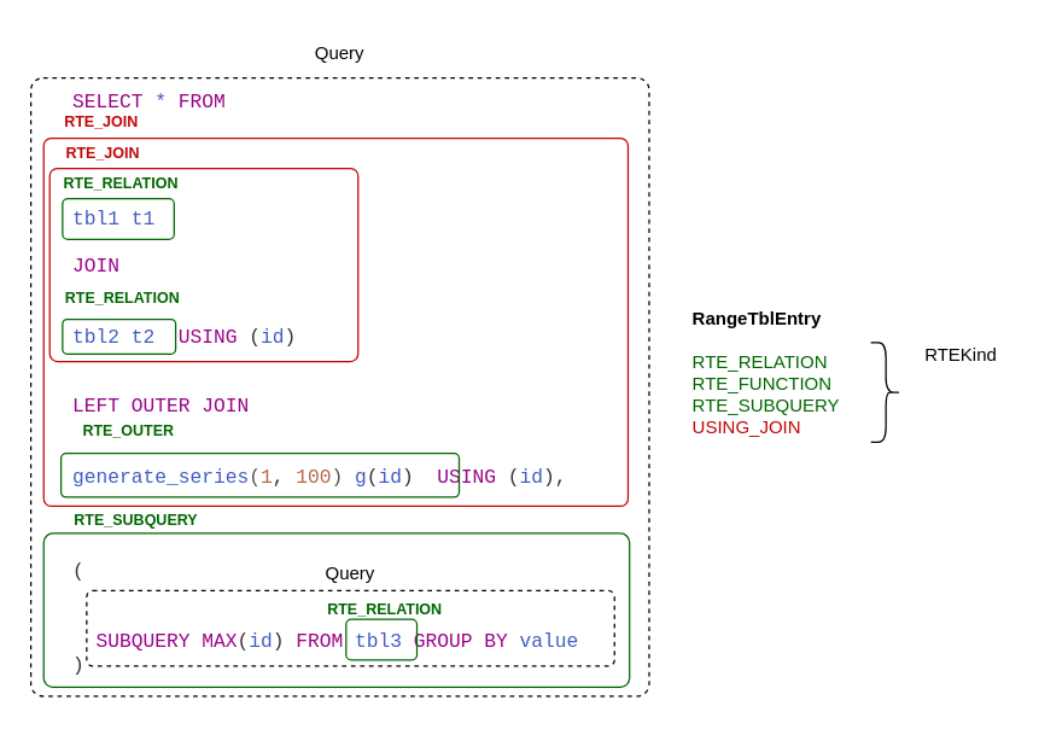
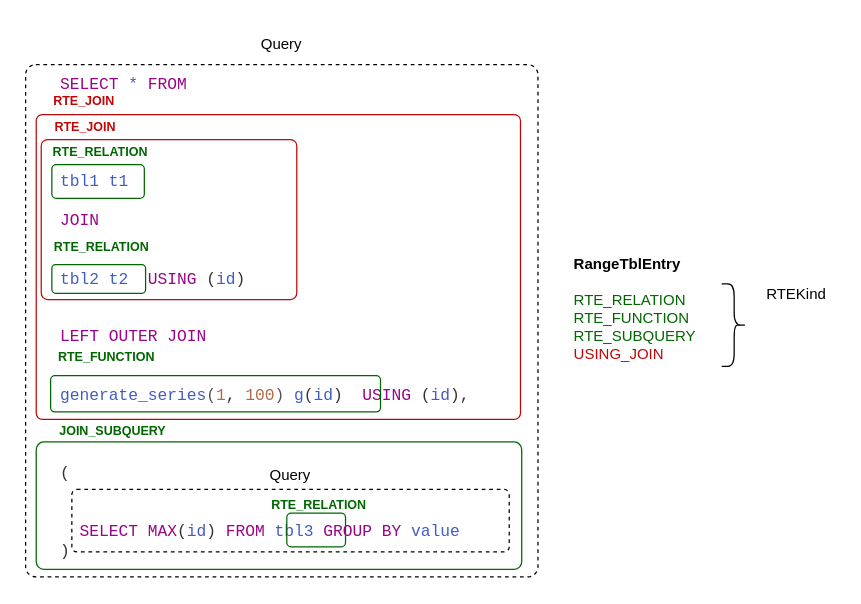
- <mxCell id="2" value="&lt;div style=&quot;font-size: 13px;&quot;&gt;&lt;span style=&quot;background-color: initial; font-size: 13px;&quot;&gt;&lt;font style=&quot;font-size: 13px;&quot; color=&quot;#990488&quot;&gt;SELECT&lt;/font&gt;&amp;nbsp;&lt;font style=&quot;font-size: 13px;&quot; color=&quot;#425dc0&quot;&gt;*&lt;/font&gt;&lt;font style=&quot;font-size: 13px;&quot; color=&quot;#990488&quot;&gt;&amp;nbsp;FROM&lt;/font&gt;&lt;/span&gt;&lt;/div&gt;&lt;div style=&quot;font-size: 13px;&quot;&gt;&lt;span style=&quot;background-color: initial; font-size: 13px;&quot;&gt;&amp;nbsp;&lt;/span&gt;&lt;/div&gt;&lt;div style=&quot;font-size: 13px;&quot;&gt;&lt;span style=&quot;background-color: initial; font-size: 13px;&quot;&gt;&lt;font style=&quot;font-size: 13px;&quot; color=&quot;#425dc0&quot;&gt;&lt;br style=&quot;font-size: 13px;&quot;&gt;&lt;/font&gt;&lt;/span&gt;&lt;/div&gt;&lt;div style=&quot;font-size: 13px;&quot;&gt;&lt;span style=&quot;background-color: initial; font-size: 13px;&quot;&gt;&lt;font style=&quot;font-size: 13px;&quot; color=&quot;#425dc0&quot;&gt;&lt;br style=&quot;font-size: 13px;&quot;&gt;&lt;/font&gt;&lt;/span&gt;&lt;/div&gt;&lt;div style=&quot;font-size: 13px;&quot;&gt;&lt;span style=&quot;background-color: initial; font-size: 13px;&quot;&gt;&lt;font style=&quot;font-size: 13px;&quot; color=&quot;#425dc0&quot;&gt;&lt;br style=&quot;font-size: 13px;&quot;&gt;&lt;/font&gt;&lt;/span&gt;&lt;/div&gt;&lt;div style=&quot;font-size: 13px;&quot;&gt;&lt;span style=&quot;background-color: initial; font-size: 13px;&quot;&gt;&lt;font style=&quot;font-size: 13px;&quot; color=&quot;#425dc0&quot;&gt;tbl1 t1&lt;/font&gt;&lt;font style=&quot;font-size: 13px;&quot; color=&quot;#990488&quot;&gt;&amp;nbsp;&lt;/font&gt;&lt;/span&gt;&lt;/div&gt;&lt;div style=&quot;font-size: 13px;&quot;&gt;&lt;span style=&quot;background-color: initial; color: rgb(153, 4, 136); font-size: 13px;&quot;&gt;&lt;br style=&quot;font-size: 13px;&quot;&gt;&lt;/span&gt;&lt;/div&gt;&lt;div style=&quot;font-size: 13px;&quot;&gt;&lt;span style=&quot;background-color: initial; color: rgb(153, 4, 136); font-size: 13px;&quot;&gt;JOIN&amp;nbsp;&lt;/span&gt;&lt;/div&gt;&lt;div style=&quot;font-size: 13px;&quot;&gt;&lt;span style=&quot;background-color: initial; color: rgb(66, 93, 192); font-size: 13px;&quot;&gt;&lt;br style=&quot;font-size: 13px;&quot;&gt;&lt;/span&gt;&lt;/div&gt;&lt;div style=&quot;font-size: 13px;&quot;&gt;&lt;span style=&quot;background-color: initial; color: rgb(66, 93, 192); font-size: 13px;&quot;&gt;&lt;br&gt;&lt;/span&gt;&lt;/div&gt;&lt;div style=&quot;font-size: 13px;&quot;&gt;&lt;span style=&quot;background-color: initial; color: rgb(66, 93, 192); font-size: 13px;&quot;&gt;tbl2 t2&amp;nbsp;&amp;nbsp;&lt;/span&gt;&lt;font style=&quot;background-color: initial; font-size: 13px;&quot; color=&quot;#990488&quot;&gt;USING&lt;/font&gt;&lt;span style=&quot;background-color: initial; color: rgb(66, 93, 192); font-size: 13px;&quot;&gt;&amp;nbsp;&lt;/span&gt;&lt;font style=&quot;background-color: initial; color: rgb(51, 51, 51); font-size: 13px;&quot; color=&quot;#333333&quot;&gt;(&lt;/font&gt;&lt;font style=&quot;background-color: initial; font-size: 13px;&quot; color=&quot;#425dc0&quot;&gt;id&lt;/font&gt;&lt;font style=&quot;background-color: initial; color: rgb(51, 51, 51); font-size: 13px;&quot; color=&quot;#333333&quot;&gt;)&lt;/font&gt;&lt;br style=&quot;font-size: 13px;&quot;&gt;&lt;/div&gt;&lt;div style=&quot;color: rgb(51, 51, 51); font-size: 13px;&quot;&gt;&lt;font style=&quot;font-size: 13px;&quot; color=&quot;#333333&quot;&gt;&lt;br style=&quot;font-size: 13px;&quot;&gt;&lt;/font&gt;&lt;/div&gt;&lt;div style=&quot;font-size: 13px;&quot;&gt;&lt;br style=&quot;font-size: 13px;&quot;&gt;&lt;/div&gt;&lt;div style=&quot;font-size: 13px;&quot;&gt;&lt;font style=&quot;font-size: 13px;&quot; color=&quot;#990488&quot;&gt;LEFT OUTER JOIN&lt;/font&gt;&lt;/div&gt;&lt;div style=&quot;font-size: 13px;&quot;&gt;&lt;font style=&quot;font-size: 13px;&quot; color=&quot;#990488&quot;&gt;&lt;br&gt;&lt;/font&gt;&lt;/div&gt;&lt;div style=&quot;font-size: 13px;&quot;&gt;&lt;font style=&quot;font-size: 13px;&quot; color=&quot;#425dc0&quot;&gt;&lt;br style=&quot;font-size: 13px;&quot;&gt;&lt;/font&gt;&lt;/div&gt;&lt;div style=&quot;font-size: 13px;&quot;&gt;&lt;font style=&quot;font-size: 13px;&quot; color=&quot;#425dc0&quot;&gt;generate_series&lt;/font&gt;&lt;font style=&quot;font-size: 13px;&quot; color=&quot;#545454&quot;&gt;(&lt;/font&gt;&lt;font style=&quot;font-size: 13px;&quot; color=&quot;#b36844&quot;&gt;1&lt;/font&gt;&lt;font style=&quot;font-size: 13px;&quot; color=&quot;#313131&quot;&gt;,&lt;/font&gt;&lt;font style=&quot;font-size: 13px;&quot; color=&quot;#990488&quot;&gt; &lt;/font&gt;&lt;font style=&quot;font-size: 13px;&quot; color=&quot;#b36844&quot;&gt;100&lt;/font&gt;&lt;font style=&quot;font-size: 13px;&quot; color=&quot;#545454&quot;&gt;)&lt;/font&gt;&lt;font style=&quot;font-size: 13px;&quot; color=&quot;#990488&quot;&gt; &lt;/font&gt;&lt;font style=&quot;font-size: 13px;&quot; color=&quot;#425dc0&quot;&gt;g&lt;/font&gt;&lt;font style=&quot;background-color: initial; color: rgb(51, 51, 51); font-size: 13px;&quot; color=&quot;#333333&quot;&gt;(&lt;/font&gt;&lt;font style=&quot;background-color: initial; font-size: 13px;&quot; color=&quot;#425dc0&quot;&gt;id&lt;/font&gt;&lt;font style=&quot;background-color: initial; color: rgb(51, 51, 51); font-size: 13px;&quot; color=&quot;#333333&quot;&gt;)&amp;nbsp;&amp;nbsp;&lt;/font&gt;&lt;font style=&quot;background-color: initial;&quot; color=&quot;#990488&quot;&gt;USING&amp;nbsp;&lt;/font&gt;&lt;font style=&quot;background-color: initial; color: rgb(51, 51, 51);&quot; color=&quot;#333333&quot;&gt;(&lt;/font&gt;&lt;font style=&quot;background-color: initial;&quot; color=&quot;#425dc0&quot;&gt;id&lt;/font&gt;&lt;font style=&quot;background-color: initial; color: rgb(51, 51, 51);&quot; color=&quot;#333333&quot;&gt;),&lt;/font&gt;&lt;/div&gt;&lt;div style=&quot;color: rgb(51, 51, 51); font-size: 13px;&quot;&gt;&lt;br&gt;&lt;/div&gt;&lt;div style=&quot;color: rgb(51, 51, 51); font-size: 13px;&quot;&gt;&lt;br&gt;&lt;/div&gt;&lt;div style=&quot;color: rgb(51, 51, 51); font-size: 13px;&quot;&gt;&lt;br&gt;&lt;/div&gt;&lt;font style=&quot;font-size: 13px;&quot; color=&quot;#333333&quot;&gt;(&lt;/font&gt;&lt;div&gt;&lt;font style=&quot;background-color: initial; font-size: 13px;&quot; color=&quot;#990488&quot;&gt;&lt;br&gt;&lt;/font&gt;&lt;/div&gt;&lt;div&gt;&lt;font style=&quot;background-color: initial; font-size: 13px;&quot; color=&quot;#990488&quot;&gt;&lt;br&gt;&lt;/font&gt;&lt;/div&gt;&lt;div&gt;&lt;font style=&quot;background-color: initial; font-size: 13px;&quot; color=&quot;#990488&quot;&gt;&amp;nbsp; SUBQUERY&lt;/font&gt;&lt;span style=&quot;background-color: initial; font-size: 13px;&quot;&gt; &lt;/span&gt;&lt;font style=&quot;background-color: initial; font-size: 13px;&quot; color=&quot;#990488&quot;&gt;MAX&lt;/font&gt;&lt;font style=&quot;background-color: initial; font-size: 13px;&quot; color=&quot;#333333&quot;&gt;(&lt;/font&gt;&lt;font style=&quot;background-color: initial; font-size: 13px;&quot; color=&quot;#425dc0&quot;&gt;id&lt;/font&gt;&lt;font style=&quot;background-color: initial; font-size: 13px;&quot; color=&quot;#333333&quot;&gt;)&lt;/font&gt;&lt;span style=&quot;background-color: initial; font-size: 13px;&quot;&gt;&amp;nbsp;&lt;/span&gt;&lt;font style=&quot;background-color: initial; font-size: 13px;&quot; color=&quot;#990488&quot;&gt;FROM&lt;/font&gt;&lt;span style=&quot;background-color: initial; font-size: 13px;&quot;&gt; &lt;/span&gt;&lt;font style=&quot;background-color: initial; font-size: 13px;&quot; color=&quot;#425dc0&quot;&gt;tbl3&lt;/font&gt;&lt;span style=&quot;background-color: initial; font-size: 13px;&quot;&gt;&amp;nbsp;&lt;/span&gt;&lt;font style=&quot;background-color: initial; font-size: 13px;&quot; color=&quot;#990488&quot;&gt;GROUP BY&lt;/font&gt;&lt;font style=&quot;background-color: initial; font-size: 13px;&quot; color=&quot;#425dc0&quot;&gt; value&lt;/font&gt;&lt;/div&gt;&lt;div&gt;&lt;span style=&quot;background-color: initial; color: rgb(51, 51, 51);&quot;&gt;)&lt;/span&gt;&lt;br&gt;&lt;/div&gt;" style="text;html=1;align=left;verticalAlign=middle;whiteSpace=wrap;rounded=0;fontFamily=Courier New;shadow=0;horizontal=1;spacing=2;fontSize=13;" parent="1" vertex="1"><mxGeometry x="46" y="50" width="391" height="407" as="geometry" /></mxCell>
+ <mxCell id="2" value="&lt;div style=&quot;font-size: 13px;&quot;&gt;&lt;span style=&quot;background-color: initial; font-size: 13px;&quot;&gt;&lt;font style=&quot;font-size: 13px;&quot; color=&quot;#990488&quot;&gt;SELECT&lt;/font&gt;&amp;nbsp;&lt;font style=&quot;font-size: 13px;&quot; color=&quot;#425dc0&quot;&gt;*&lt;/font&gt;&lt;font style=&quot;font-size: 13px;&quot; color=&quot;#990488&quot;&gt;&amp;nbsp;FROM&lt;/font&gt;&lt;/span&gt;&lt;/div&gt;&lt;div style=&quot;font-size: 13px;&quot;&gt;&lt;span style=&quot;background-color: initial; font-size: 13px;&quot;&gt;&amp;nbsp;&lt;/span&gt;&lt;/div&gt;&lt;div style=&quot;font-size: 13px;&quot;&gt;&lt;span style=&quot;background-color: initial; font-size: 13px;&quot;&gt;&lt;font style=&quot;font-size: 13px;&quot; color=&quot;#425dc0&quot;&gt;&lt;br style=&quot;font-size: 13px;&quot;&gt;&lt;/font&gt;&lt;/span&gt;&lt;/div&gt;&lt;div style=&quot;font-size: 13px;&quot;&gt;&lt;span style=&quot;background-color: initial; font-size: 13px;&quot;&gt;&lt;font style=&quot;font-size: 13px;&quot; color=&quot;#425dc0&quot;&gt;&lt;br style=&quot;font-size: 13px;&quot;&gt;&lt;/font&gt;&lt;/span&gt;&lt;/div&gt;&lt;div style=&quot;font-size: 13px;&quot;&gt;&lt;span style=&quot;background-color: initial; font-size: 13px;&quot;&gt;&lt;font style=&quot;font-size: 13px;&quot; color=&quot;#425dc0&quot;&gt;&lt;br style=&quot;font-size: 13px;&quot;&gt;&lt;/font&gt;&lt;/span&gt;&lt;/div&gt;&lt;div style=&quot;font-size: 13px;&quot;&gt;&lt;span style=&quot;background-color: initial; font-size: 13px;&quot;&gt;&lt;font style=&quot;font-size: 13px;&quot; color=&quot;#425dc0&quot;&gt;tbl1 t1&lt;/font&gt;&lt;font style=&quot;font-size: 13px;&quot; color=&quot;#990488&quot;&gt;&amp;nbsp;&lt;/font&gt;&lt;/span&gt;&lt;/div&gt;&lt;div style=&quot;font-size: 13px;&quot;&gt;&lt;span style=&quot;background-color: initial; color: rgb(153, 4, 136); font-size: 13px;&quot;&gt;&lt;br style=&quot;font-size: 13px;&quot;&gt;&lt;/span&gt;&lt;/div&gt;&lt;div style=&quot;font-size: 13px;&quot;&gt;&lt;span style=&quot;background-color: initial; color: rgb(153, 4, 136); font-size: 13px;&quot;&gt;JOIN&amp;nbsp;&lt;/span&gt;&lt;/div&gt;&lt;div style=&quot;font-size: 13px;&quot;&gt;&lt;span style=&quot;background-color: initial; color: rgb(66, 93, 192); font-size: 13px;&quot;&gt;&lt;br style=&quot;font-size: 13px;&quot;&gt;&lt;/span&gt;&lt;/div&gt;&lt;div style=&quot;font-size: 13px;&quot;&gt;&lt;span style=&quot;background-color: initial; color: rgb(66, 93, 192); font-size: 13px;&quot;&gt;&lt;br&gt;&lt;/span&gt;&lt;/div&gt;&lt;div style=&quot;font-size: 13px;&quot;&gt;&lt;span style=&quot;background-color: initial; color: rgb(66, 93, 192); font-size: 13px;&quot;&gt;tbl2 t2&amp;nbsp;&amp;nbsp;&lt;/span&gt;&lt;font style=&quot;background-color: initial; font-size: 13px;&quot; color=&quot;#990488&quot;&gt;USING&lt;/font&gt;&lt;span style=&quot;background-color: initial; color: rgb(66, 93, 192); font-size: 13px;&quot;&gt;&amp;nbsp;&lt;/span&gt;&lt;font style=&quot;background-color: initial; color: rgb(51, 51, 51); font-size: 13px;&quot; color=&quot;#333333&quot;&gt;(&lt;/font&gt;&lt;font style=&quot;background-color: initial; font-size: 13px;&quot; color=&quot;#425dc0&quot;&gt;id&lt;/font&gt;&lt;font style=&quot;background-color: initial; color: rgb(51, 51, 51); font-size: 13px;&quot; color=&quot;#333333&quot;&gt;)&lt;/font&gt;&lt;br style=&quot;font-size: 13px;&quot;&gt;&lt;/div&gt;&lt;div style=&quot;color: rgb(51, 51, 51); font-size: 13px;&quot;&gt;&lt;font style=&quot;font-size: 13px;&quot; color=&quot;#333333&quot;&gt;&lt;br style=&quot;font-size: 13px;&quot;&gt;&lt;/font&gt;&lt;/div&gt;&lt;div style=&quot;font-size: 13px;&quot;&gt;&lt;br style=&quot;font-size: 13px;&quot;&gt;&lt;/div&gt;&lt;div style=&quot;font-size: 13px;&quot;&gt;&lt;font style=&quot;font-size: 13px;&quot; color=&quot;#990488&quot;&gt;LEFT OUTER JOIN&lt;/font&gt;&lt;/div&gt;&lt;div style=&quot;font-size: 13px;&quot;&gt;&lt;font style=&quot;font-size: 13px;&quot; color=&quot;#990488&quot;&gt;&lt;br&gt;&lt;/font&gt;&lt;/div&gt;&lt;div style=&quot;font-size: 13px;&quot;&gt;&lt;font style=&quot;font-size: 13px;&quot; color=&quot;#425dc0&quot;&gt;&lt;br style=&quot;font-size: 13px;&quot;&gt;&lt;/font&gt;&lt;/div&gt;&lt;div style=&quot;font-size: 13px;&quot;&gt;&lt;font style=&quot;font-size: 13px;&quot; color=&quot;#425dc0&quot;&gt;generate_series&lt;/font&gt;&lt;font style=&quot;font-size: 13px;&quot; color=&quot;#545454&quot;&gt;(&lt;/font&gt;&lt;font style=&quot;font-size: 13px;&quot; color=&quot;#b36844&quot;&gt;1&lt;/font&gt;&lt;font style=&quot;font-size: 13px;&quot; color=&quot;#313131&quot;&gt;,&lt;/font&gt;&lt;font style=&quot;font-size: 13px;&quot; color=&quot;#990488&quot;&gt; &lt;/font&gt;&lt;font style=&quot;font-size: 13px;&quot; color=&quot;#b36844&quot;&gt;100&lt;/font&gt;&lt;font style=&quot;font-size: 13px;&quot; color=&quot;#545454&quot;&gt;)&lt;/font&gt;&lt;font style=&quot;font-size: 13px;&quot; color=&quot;#990488&quot;&gt; &lt;/font&gt;&lt;font style=&quot;font-size: 13px;&quot; color=&quot;#425dc0&quot;&gt;g&lt;/font&gt;&lt;font style=&quot;background-color: initial; color: rgb(51, 51, 51); font-size: 13px;&quot; color=&quot;#333333&quot;&gt;(&lt;/font&gt;&lt;font style=&quot;background-color: initial; font-size: 13px;&quot; color=&quot;#425dc0&quot;&gt;id&lt;/font&gt;&lt;font style=&quot;background-color: initial; color: rgb(51, 51, 51); font-size: 13px;&quot; color=&quot;#333333&quot;&gt;)&amp;nbsp;&amp;nbsp;&lt;/font&gt;&lt;font style=&quot;background-color: initial;&quot; color=&quot;#990488&quot;&gt;USING&amp;nbsp;&lt;/font&gt;&lt;font style=&quot;background-color: initial; color: rgb(51, 51, 51);&quot; color=&quot;#333333&quot;&gt;(&lt;/font&gt;&lt;font style=&quot;background-color: initial;&quot; color=&quot;#425dc0&quot;&gt;id&lt;/font&gt;&lt;font style=&quot;background-color: initial; color: rgb(51, 51, 51);&quot; color=&quot;#333333&quot;&gt;),&lt;/font&gt;&lt;/div&gt;&lt;div style=&quot;color: rgb(51, 51, 51); font-size: 13px;&quot;&gt;&lt;br&gt;&lt;/div&gt;&lt;div style=&quot;color: rgb(51, 51, 51); font-size: 13px;&quot;&gt;&lt;br&gt;&lt;/div&gt;&lt;div style=&quot;color: rgb(51, 51, 51); font-size: 13px;&quot;&gt;&lt;br&gt;&lt;/div&gt;&lt;font style=&quot;font-size: 13px;&quot; color=&quot;#333333&quot;&gt;(&lt;/font&gt;&lt;div&gt;&lt;font style=&quot;background-color: initial; font-size: 13px;&quot; color=&quot;#990488&quot;&gt;&lt;br&gt;&lt;/font&gt;&lt;/div&gt;&lt;div&gt;&lt;font style=&quot;background-color: initial; font-size: 13px;&quot; color=&quot;#990488&quot;&gt;&lt;br&gt;&lt;/font&gt;&lt;/div&gt;&lt;div&gt;&lt;font style=&quot;background-color: initial; font-size: 13px;&quot; color=&quot;#990488&quot;&gt;&amp;nbsp; SELECT&lt;/font&gt;&lt;span style=&quot;background-color: initial; font-size: 13px;&quot;&gt; &lt;/span&gt;&lt;font style=&quot;background-color: initial; font-size: 13px;&quot; color=&quot;#990488&quot;&gt;MAX&lt;/font&gt;&lt;font style=&quot;background-color: initial; font-size: 13px;&quot; color=&quot;#333333&quot;&gt;(&lt;/font&gt;&lt;font style=&quot;background-color: initial; font-size: 13px;&quot; color=&quot;#425dc0&quot;&gt;id&lt;/font&gt;&lt;font style=&quot;background-color: initial; font-size: 13px;&quot; color=&quot;#333333&quot;&gt;)&lt;/font&gt;&lt;span style=&quot;background-color: initial; font-size: 13px;&quot;&gt;&amp;nbsp;&lt;/span&gt;&lt;font style=&quot;background-color: initial; font-size: 13px;&quot; color=&quot;#990488&quot;&gt;FROM&lt;/font&gt;&lt;span style=&quot;background-color: initial; font-size: 13px;&quot;&gt; &lt;/span&gt;&lt;font style=&quot;background-color: initial; font-size: 13px;&quot; color=&quot;#425dc0&quot;&gt;tbl3&lt;/font&gt;&lt;span style=&quot;background-color: initial; font-size: 13px;&quot;&gt;&amp;nbsp;&lt;/span&gt;&lt;font style=&quot;background-color: initial; font-size: 13px;&quot; color=&quot;#990488&quot;&gt;GROUP BY&lt;/font&gt;&lt;font style=&quot;background-color: initial; font-size: 13px;&quot; color=&quot;#425dc0&quot;&gt; value&lt;/font&gt;&lt;/div&gt;&lt;div&gt;&lt;span style=&quot;background-color: initial; color: rgb(51, 51, 51);&quot;&gt;)&lt;/span&gt;&lt;br&gt;&lt;/div&gt;" style="text;html=1;align=left;verticalAlign=middle;whiteSpace=wrap;rounded=0;fontFamily=Courier New;shadow=0;horizontal=1;spacing=2;fontSize=13;" parent="1" vertex="1"><mxGeometry x="46" y="50" width="391" height="407" as="geometry" /></mxCell>
- <mxCell id="10" value="RTE_OUTER" style="text;html=1;align=center;verticalAlign=middle;whiteSpace=wrap;rounded=0;fontSize=10;fontStyle=1;fontColor=#006600;" parent="1" vertex="1"><mxGeometry x="38" y="270" width="94" height="30" as="geometry" /></mxCell>
+ <mxCell id="10" value="RTE_FUNCTION" style="text;html=1;align=center;verticalAlign=middle;whiteSpace=wrap;rounded=0;fontSize=10;fontStyle=1;fontColor=#006600;" parent="1" vertex="1"><mxGeometry x="38" y="270" width="94" height="30" as="geometry" /></mxCell>
- <mxCell id="14" value="RTE_SUBQUERY" style="text;html=1;align=center;verticalAlign=middle;whiteSpace=wrap;rounded=0;fontSize=10;fontStyle=1;fontColor=#006600;" parent="1" vertex="1"><mxGeometry x="43" y="329" width="94" height="30" as="geometry" /></mxCell>
+ <mxCell id="14" value="JOIN_SUBQUERY" style="text;html=1;align=center;verticalAlign=middle;whiteSpace=wrap;rounded=0;fontSize=10;fontStyle=1;fontColor=#006600;" parent="1" vertex="1"><mxGeometry x="43" y="329" width="94" height="30" as="geometry" /></mxCell>
